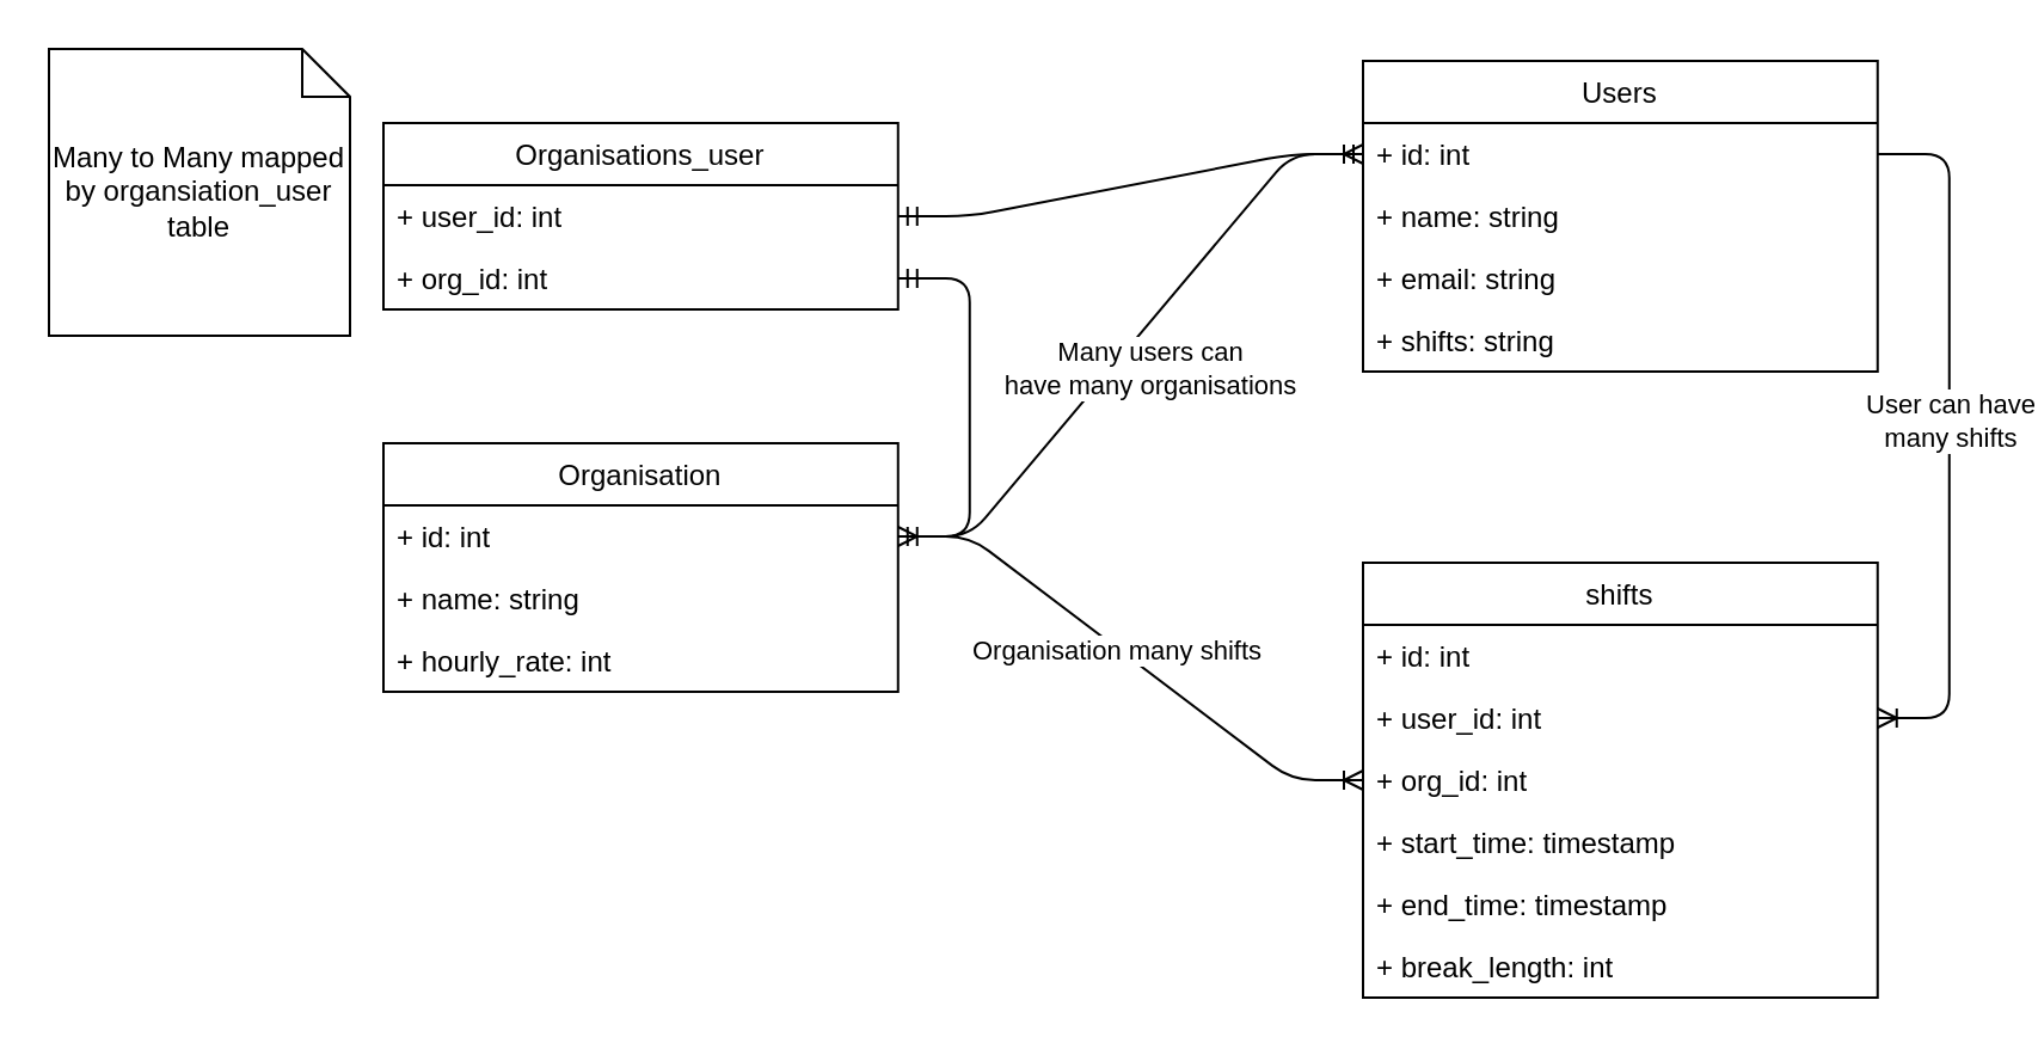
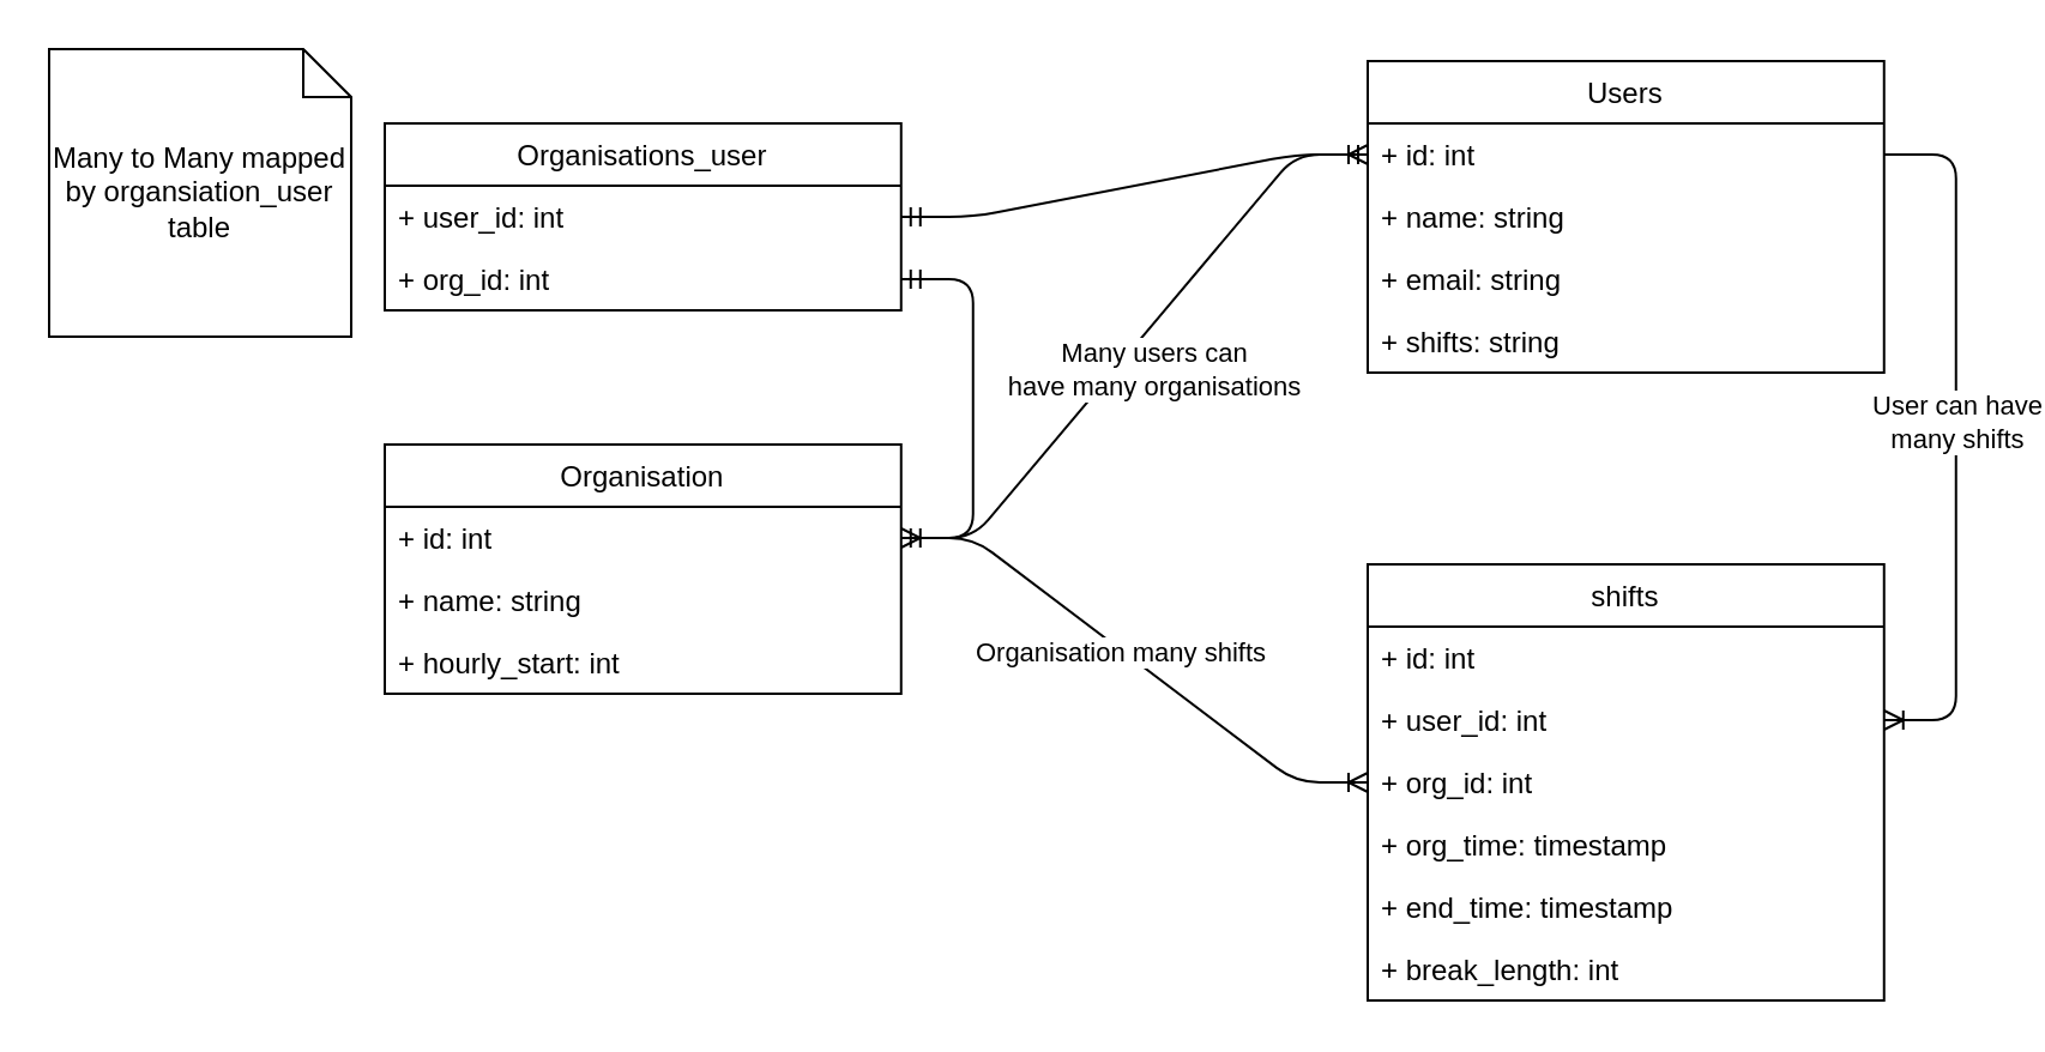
- <mxCell id="5" value="+ hourly_rate: int" style="text;strokeColor=none;fillColor=none;align=left;verticalAlign=top;spacingLeft=4;spacingRight=4;overflow=hidden;rotatable=0;points=[[0,0.5],[1,0.5]];portConstraint=eastwest;" vertex="1" parent="2"><mxGeometry y="78" width="215.38" height="26" as="geometry" /></mxCell>
+ <mxCell id="5" value="+ hourly_start: int" style="text;strokeColor=none;fillColor=none;align=left;verticalAlign=top;spacingLeft=4;spacingRight=4;overflow=hidden;rotatable=0;points=[[0,0.5],[1,0.5]];portConstraint=eastwest;" vertex="1" parent="2"><mxGeometry y="78" width="215.38" height="26" as="geometry" /></mxCell>
- <mxCell id="15" value="+ start_time: timestamp" style="text;strokeColor=none;fillColor=none;align=left;verticalAlign=top;spacingLeft=4;spacingRight=4;overflow=hidden;rotatable=0;points=[[0,0.5],[1,0.5]];portConstraint=eastwest;" vertex="1" parent="11"><mxGeometry y="104" width="215.38" height="26" as="geometry" /></mxCell>
+ <mxCell id="15" value="+ org_time: timestamp" style="text;strokeColor=none;fillColor=none;align=left;verticalAlign=top;spacingLeft=4;spacingRight=4;overflow=hidden;rotatable=0;points=[[0,0.5],[1,0.5]];portConstraint=eastwest;" vertex="1" parent="11"><mxGeometry y="104" width="215.38" height="26" as="geometry" /></mxCell>
